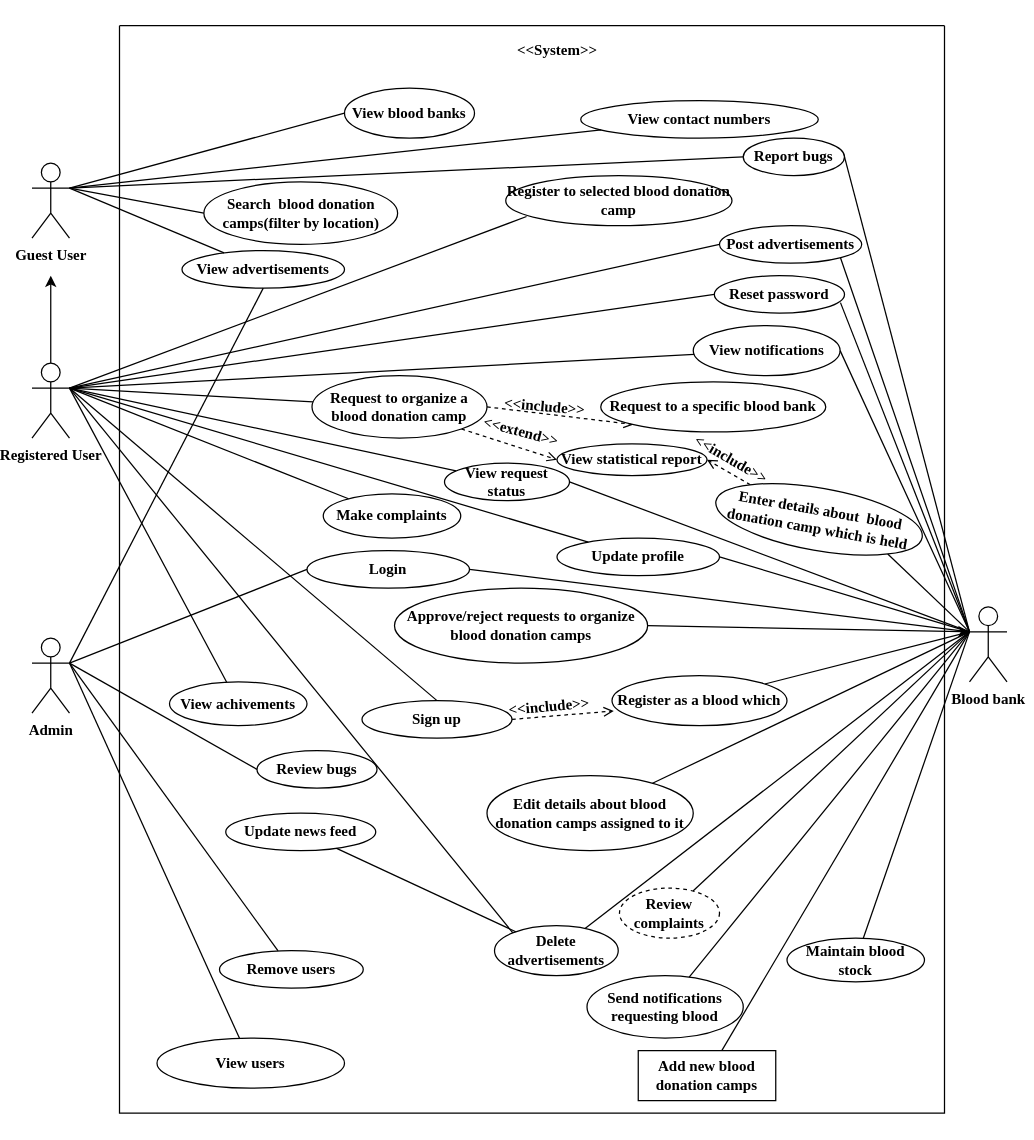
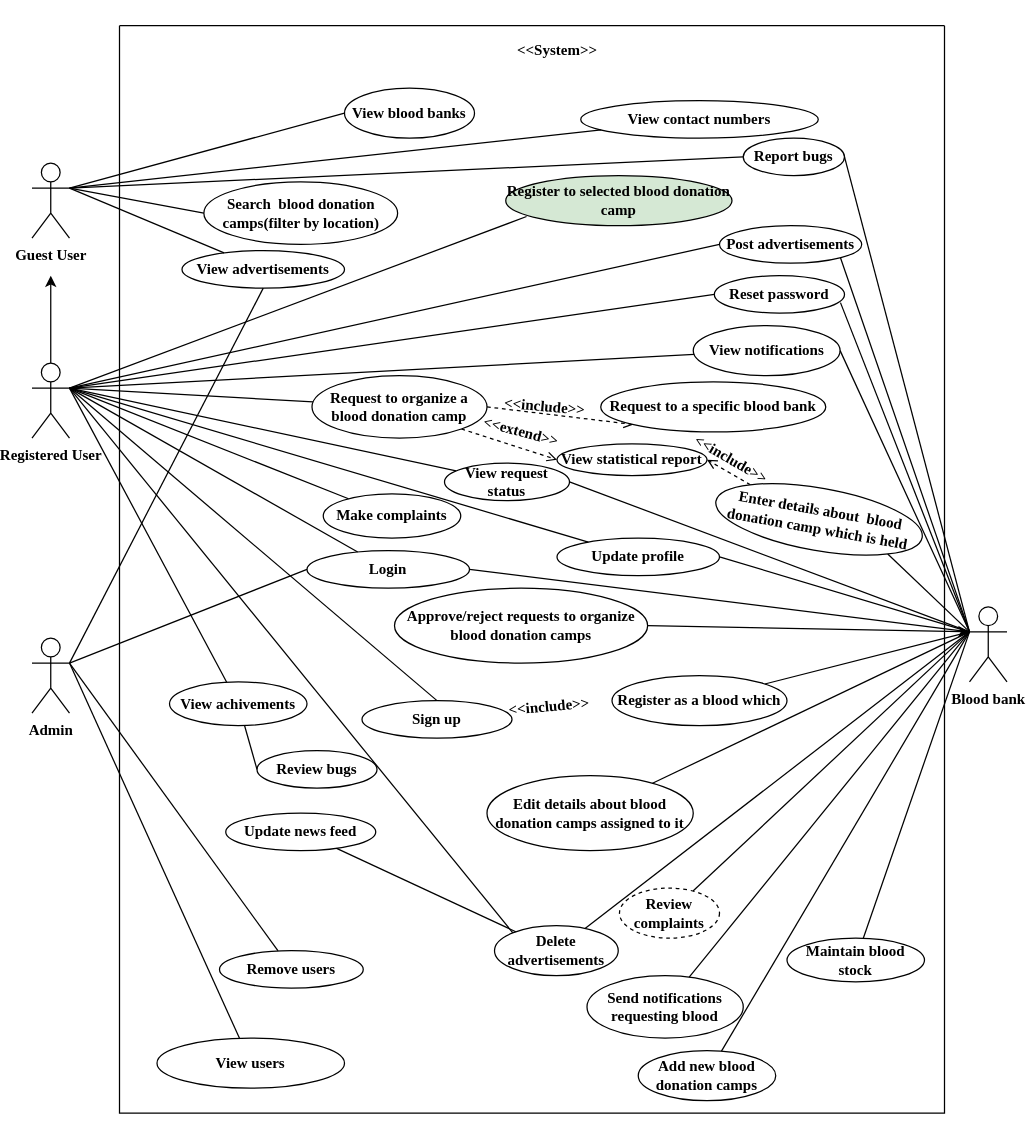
- <mxCell id="4" value="Register to selected blood donation camp" style="ellipse;whiteSpace=wrap;html=1;fontFamily=Garamond;fontStyle=1" parent="2" vertex="1"><mxGeometry x="309" y="120" width="181" height="40" as="geometry" /></mxCell>
+ <mxCell id="4" value="Register to selected blood donation camp" style="ellipse;whiteSpace=wrap;html=1;fontFamily=Garamond;fontStyle=1;fillColor=#d5e8d4;" parent="2" vertex="1"><mxGeometry x="309" y="120" width="181" height="40" as="geometry" /></mxCell>
+ <mxCell id="52" style="edgeStyle=none;rounded=0;orthogonalLoop=1;jettySize=auto;html=1;entryX=1;entryY=0.333;entryDx=0;entryDy=0;entryPerimeter=0;endArrow=none;endFill=0;fontFamily=Garamond;fontStyle=1" parent="1" source="12" target="46" edge="1"><mxGeometry relative="1" as="geometry" /></mxCell>
- <mxCell id="15" style="edgeStyle=none;rounded=0;orthogonalLoop=1;jettySize=auto;html=1;exitX=1;exitY=0.5;exitDx=0;exitDy=0;entryX=0.01;entryY=0.707;entryDx=0;entryDy=0;entryPerimeter=0;endArrow=open;endFill=0;dashed=1;fontFamily=Garamond;fontStyle=1" parent="2" source="16" target="17" edge="1"><mxGeometry relative="1" as="geometry" /></mxCell>
- <mxCell id="85" style="edgeStyle=none;rounded=0;orthogonalLoop=1;jettySize=auto;html=1;exitX=0;exitY=0.5;exitDx=0;exitDy=0;entryX=1;entryY=0.333;entryDx=0;entryDy=0;entryPerimeter=0;fontFamily=Garamond;endArrow=none;endFill=0;" parent="1" source="40" target="55" edge="1"><mxGeometry relative="1" as="geometry" /></mxCell>
+ <mxCell id="85" style="edgeStyle=none;rounded=0;orthogonalLoop=1;jettySize=auto;html=1;exitX=0;exitY=0.5;exitDx=0;exitDy=0;fontFamily=Garamond;endArrow=none;endFill=0;" parent="1" source="40" target="42" edge="1"><mxGeometry relative="1" as="geometry" /></mxCell>
- <mxCell id="21" value="Add new blood donation camps" style="whiteSpace=wrap;html=1;fontFamily=Garamond;fontStyle=1;rounded=0;" parent="2" vertex="1"><mxGeometry x="415" y="820" width="110" height="40" as="geometry" /></mxCell>
+ <mxCell id="21" value="Add new blood donation camps" style="ellipse;whiteSpace=wrap;html=1;fontFamily=Garamond;fontStyle=1" parent="2" vertex="1"><mxGeometry x="415" y="820" width="110" height="40" as="geometry" /></mxCell>
